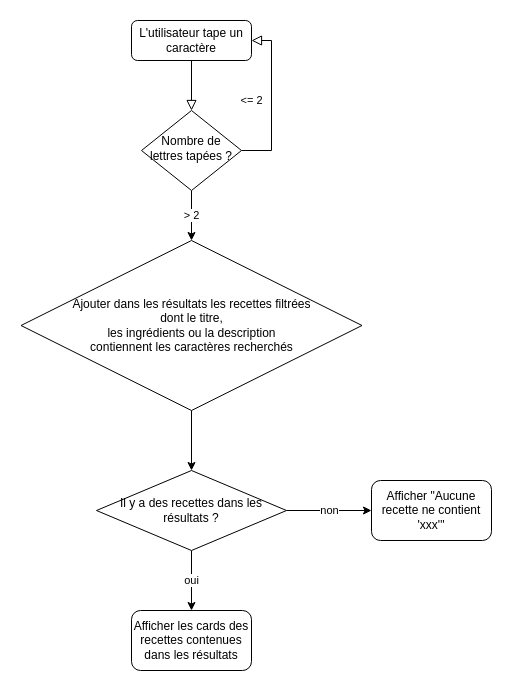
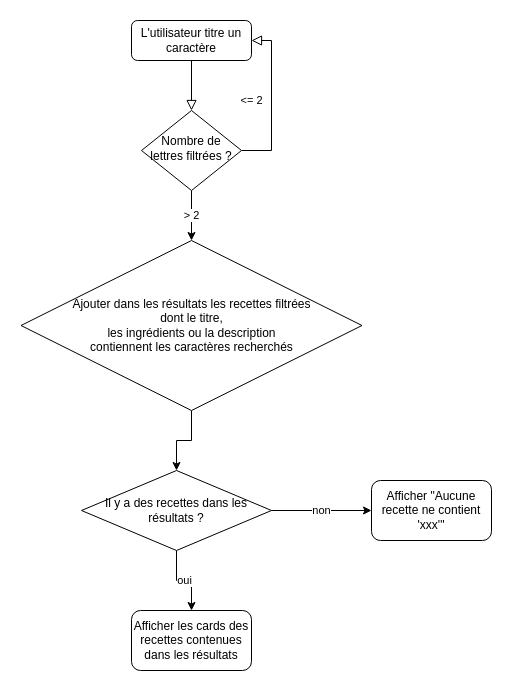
- <mxCell id="3" value="L'utilisateur tape un caractère" style="rounded=1;whiteSpace=wrap;html=1;fontSize=12;glass=0;strokeWidth=1;shadow=0;" parent="1" vertex="1"><mxGeometry x="131" y="20" width="120" height="40" as="geometry" /></mxCell>
+ <mxCell id="3" value="L'utilisateur titre un caractère" style="rounded=1;whiteSpace=wrap;html=1;fontSize=12;glass=0;strokeWidth=1;shadow=0;" parent="1" vertex="1"><mxGeometry x="131" y="20" width="120" height="40" as="geometry" /></mxCell>
- <mxCell id="6" value="Nombre de lettres tapées ?" style="rhombus;whiteSpace=wrap;html=1;shadow=0;fontFamily=Helvetica;fontSize=12;align=center;strokeWidth=1;spacing=6;spacingTop=-4;" parent="1" vertex="1"><mxGeometry x="141" y="110" width="100" height="80" as="geometry" /></mxCell>
+ <mxCell id="6" value="Nombre de lettres filtrées ?" style="rhombus;whiteSpace=wrap;html=1;shadow=0;fontFamily=Helvetica;fontSize=12;align=center;strokeWidth=1;spacing=6;spacingTop=-4;" parent="1" vertex="1"><mxGeometry x="141" y="110" width="100" height="80" as="geometry" /></mxCell>
- <mxCell id="11" value="Il y a des recettes dans les résultats ?" style="rhombus;whiteSpace=wrap;html=1;" vertex="1" parent="1"><mxGeometry x="96" y="470" width="190" height="80" as="geometry" /></mxCell>
+ <mxCell id="11" value="Il y a des recettes dans les résultats ?" style="rhombus;whiteSpace=wrap;html=1;" vertex="1" parent="1"><mxGeometry x="81" y="470" width="190" height="80" as="geometry" /></mxCell>
